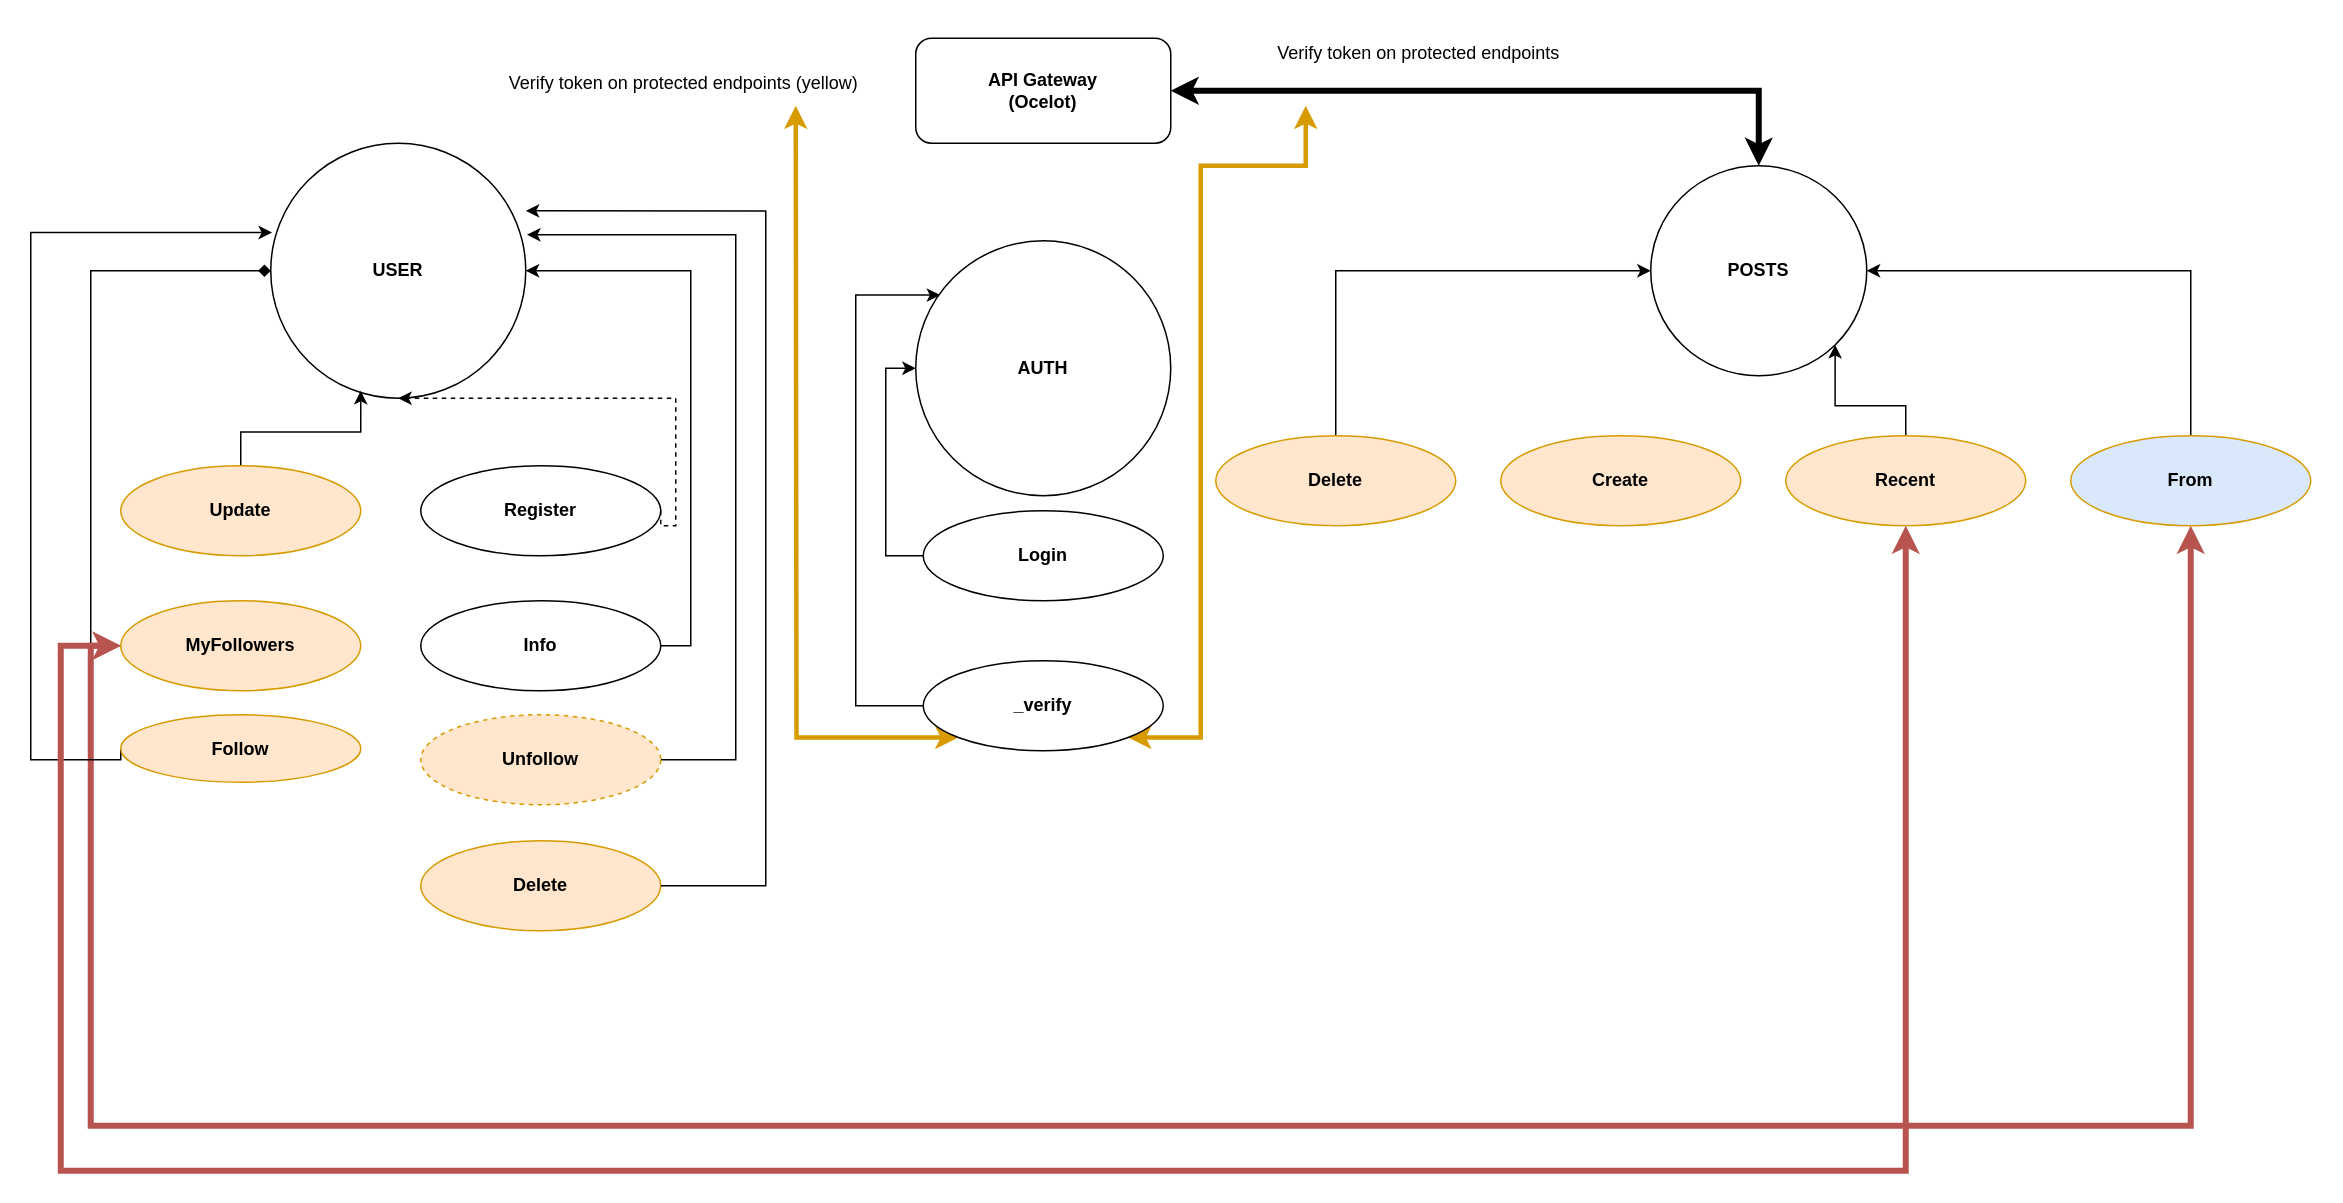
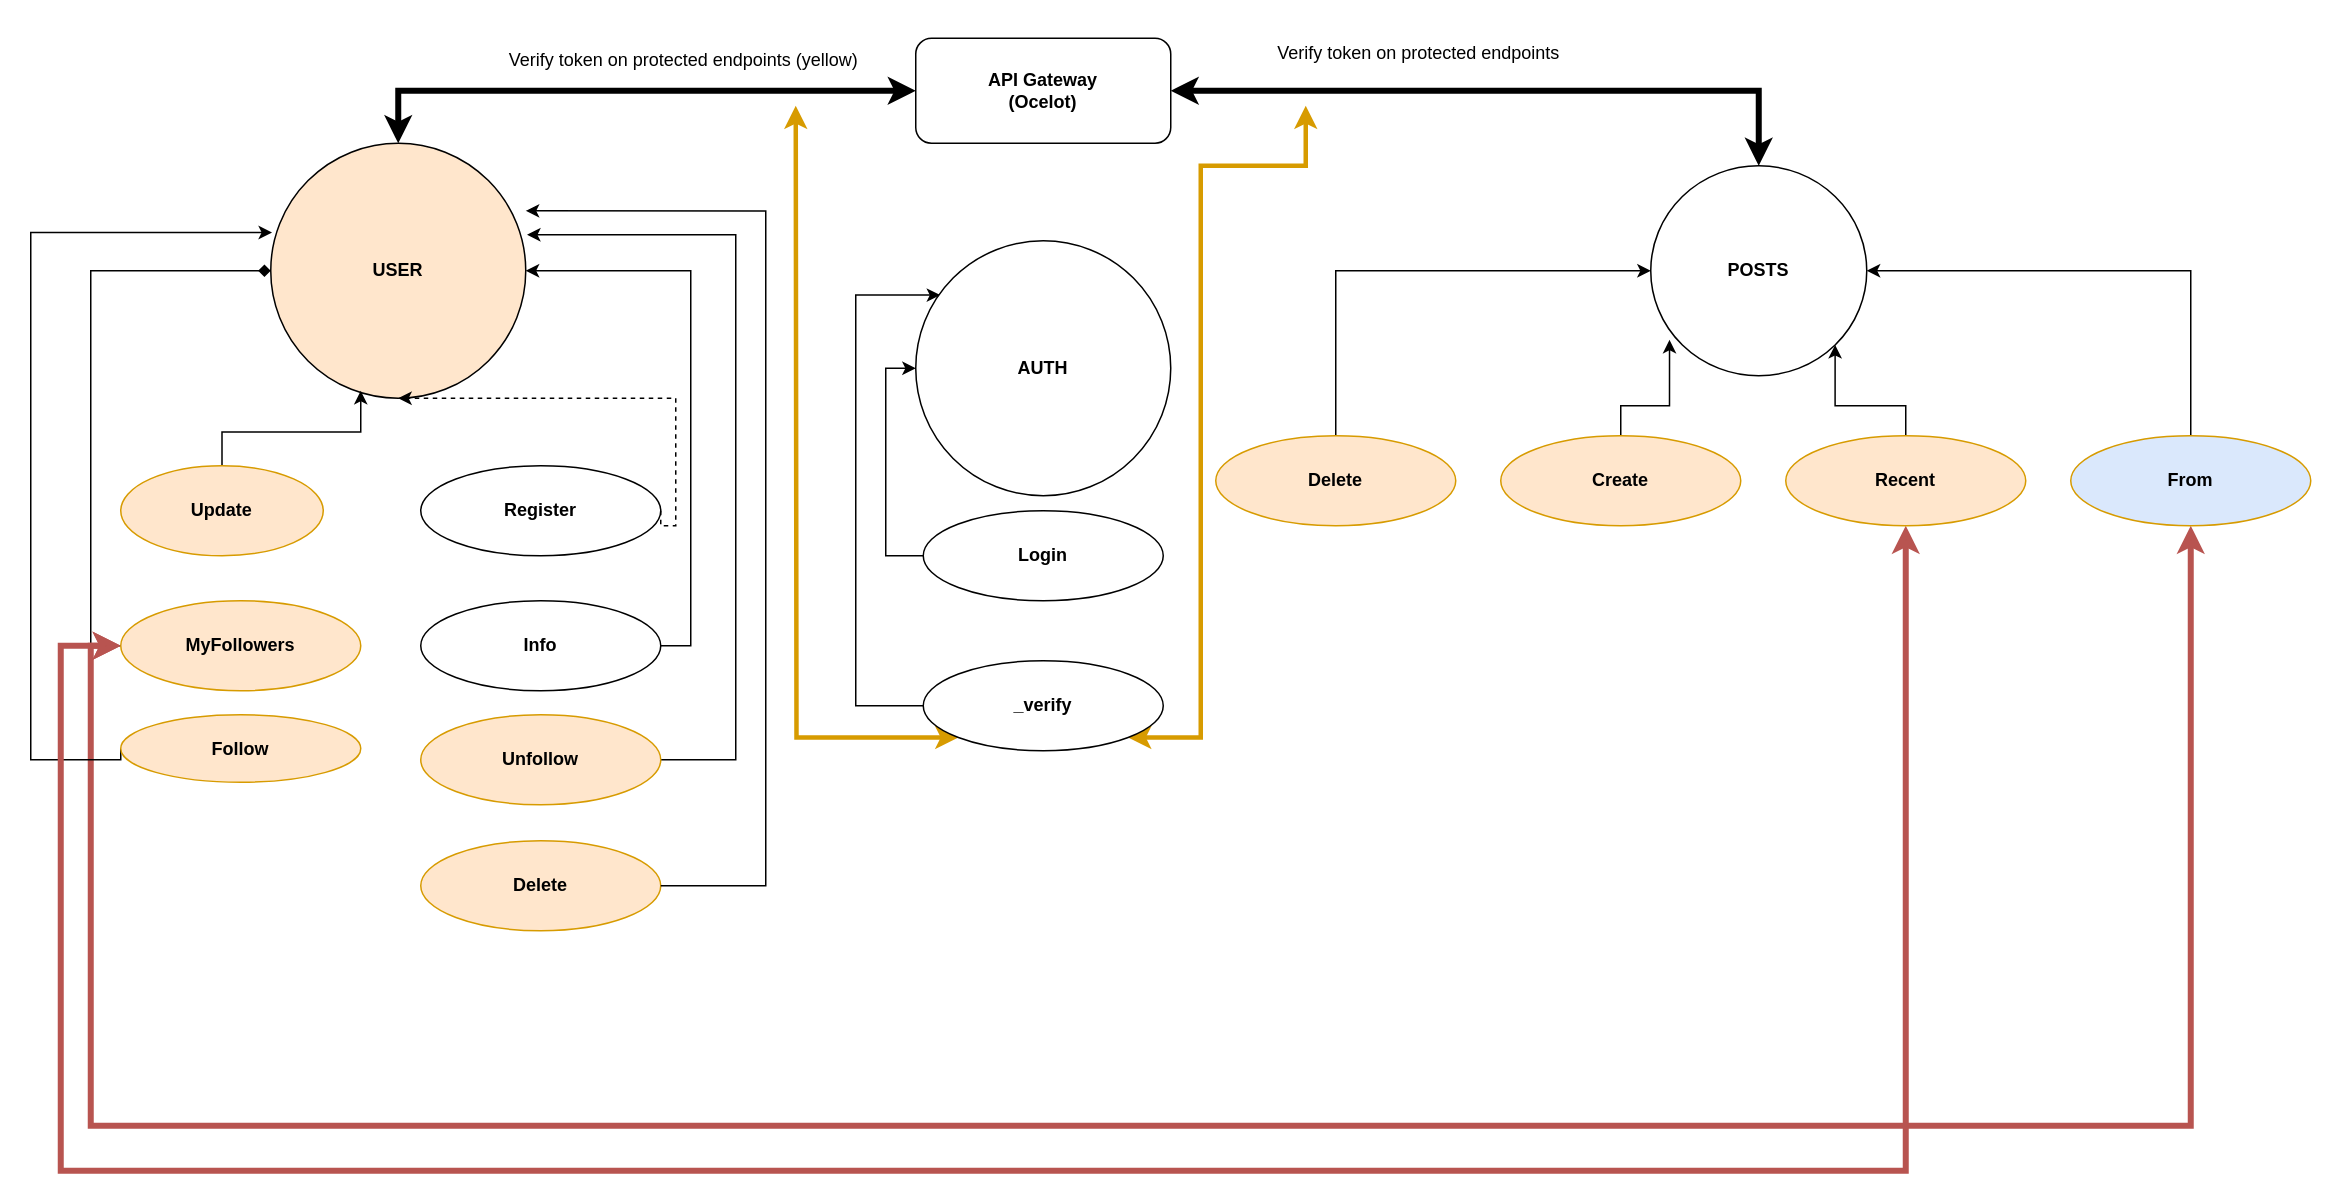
- <mxCell id="39" value="Verify token on protected endpoints (yellow)" style="text;html=1;align=center;verticalAlign=middle;resizable=0;points=[];autosize=1;strokeColor=none;fillColor=none;" vertex="1" parent="1"><mxGeometry x="325" y="40" width="260" height="30" as="geometry" /></mxCell>
+ <mxCell id="39" value="Verify token on protected endpoints (yellow)" style="text;html=1;align=center;verticalAlign=middle;resizable=0;points=[];autosize=1;strokeColor=none;fillColor=none;" vertex="1" parent="1"><mxGeometry x="325" y="25" width="260" height="30" as="geometry" /></mxCell>
+ <mxCell id="3" style="edgeStyle=orthogonalEdgeStyle;rounded=0;orthogonalLoop=1;jettySize=auto;html=1;exitX=0.5;exitY=0;exitDx=0;exitDy=0;entryX=0;entryY=0.5;entryDx=0;entryDy=0;startArrow=classic;startFill=1;strokeWidth=4;" parent="1" source="4" target="2" edge="1"><mxGeometry relative="1" as="geometry" /></mxCell>
- <mxCell id="4" value="&lt;b&gt;USER&lt;/b&gt;" style="ellipse;whiteSpace=wrap;html=1;" parent="1" vertex="1"><mxGeometry x="180" y="95" width="170" height="170" as="geometry" /></mxCell>
+ <mxCell id="4" value="&lt;b&gt;USER&lt;/b&gt;" style="ellipse;whiteSpace=wrap;html=1;fillColor=#ffe6cc;" parent="1" vertex="1"><mxGeometry x="180" y="95" width="170" height="170" as="geometry" /></mxCell>
+ <mxCell id="7" style="edgeStyle=orthogonalEdgeStyle;rounded=0;orthogonalLoop=1;jettySize=auto;html=1;exitX=0.5;exitY=0;exitDx=0;exitDy=0;entryX=0.087;entryY=0.829;entryDx=0;entryDy=0;entryPerimeter=0;" parent="1" source="8" target="6" edge="1"><mxGeometry relative="1" as="geometry" /></mxCell>
- <mxCell id="14" value="&lt;b&gt;Update&lt;br&gt;&lt;/b&gt;" style="ellipse;whiteSpace=wrap;html=1;fillColor=#ffe6cc;strokeColor=#d79b00;" parent="1" vertex="1"><mxGeometry x="80" y="310" width="160" height="60" as="geometry" /></mxCell>
+ <mxCell id="14" value="&lt;b&gt;Update&lt;br&gt;&lt;/b&gt;" style="ellipse;whiteSpace=wrap;html=1;fillColor=#ffe6cc;strokeColor=#d79b00;" parent="1" vertex="1"><mxGeometry x="80" y="310" width="135" height="60" as="geometry" /></mxCell>
- <mxCell id="23" value="&lt;b&gt;Unfollow&lt;br&gt;&lt;/b&gt;" style="ellipse;whiteSpace=wrap;html=1;fillColor=#ffe6cc;strokeColor=#d79b00;dashed=1;" parent="1" vertex="1"><mxGeometry x="280" y="476" width="160" height="60" as="geometry" /></mxCell>
+ <mxCell id="23" value="&lt;b&gt;Unfollow&lt;br&gt;&lt;/b&gt;" style="ellipse;whiteSpace=wrap;html=1;fillColor=#ffe6cc;strokeColor=#d79b00;" parent="1" vertex="1"><mxGeometry x="280" y="476" width="160" height="60" as="geometry" /></mxCell>
